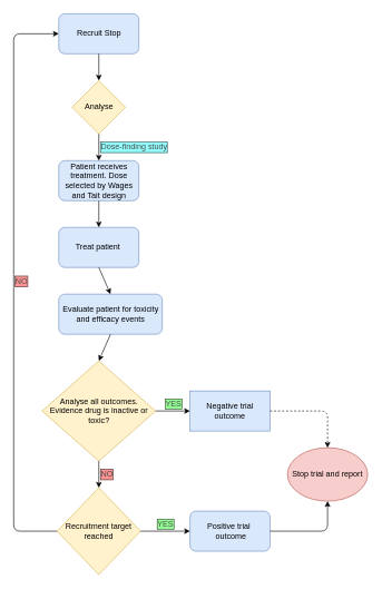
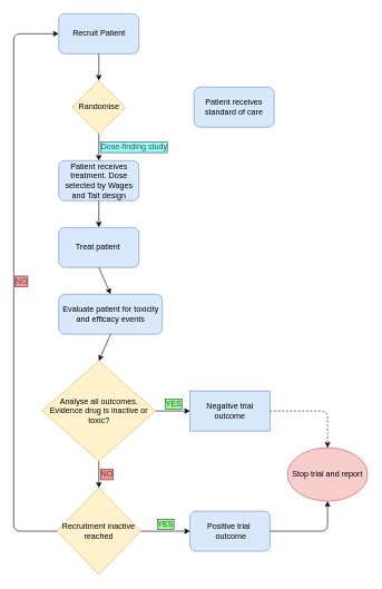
- <mxCell id="2" value="Recruit Stop" style="rounded=1;whiteSpace=wrap;html=1;fillColor=#dae8fc;strokeColor=#6c8ebf;" vertex="1" parent="1"><mxGeometry x="87.5" y="20" width="120" height="60" as="geometry" /></mxCell>
+ <mxCell id="2" value="Recruit Patient" style="rounded=1;whiteSpace=wrap;html=1;fillColor=#dae8fc;strokeColor=#6c8ebf;" vertex="1" parent="1"><mxGeometry x="87.5" y="20" width="120" height="60" as="geometry" /></mxCell>
- <mxCell id="3" value="Analyse" style="rhombus;whiteSpace=wrap;html=1;fillColor=#fff2cc;strokeColor=#d6b656;" vertex="1" parent="1"><mxGeometry x="107.5" y="120" width="80" height="80" as="geometry" /></mxCell>
+ <mxCell id="3" value="Randomise" style="rhombus;whiteSpace=wrap;html=1;fillColor=#fff2cc;strokeColor=#d6b656;" vertex="1" parent="1"><mxGeometry x="107.5" y="120" width="80" height="80" as="geometry" /></mxCell>
+ <mxCell id="4" value="Patient receives standard of care" style="rounded=1;whiteSpace=wrap;html=1;fillColor=#dae8fc;strokeColor=#6c8ebf;" vertex="1" parent="1"><mxGeometry x="290" y="130" width="120" height="60" as="geometry" /></mxCell>
- <mxCell id="9" value="Recruitment target reached" style="rhombus;whiteSpace=wrap;html=1;fillColor=#fff2cc;strokeColor=#d6b656;" vertex="1" parent="1"><mxGeometry x="85" y="730" width="125" height="130" as="geometry" /></mxCell>
+ <mxCell id="9" value="Recruitment inactive reached" style="rhombus;whiteSpace=wrap;html=1;fillColor=#fff2cc;strokeColor=#d6b656;" vertex="1" parent="1"><mxGeometry x="85" y="730" width="125" height="130" as="geometry" /></mxCell>
